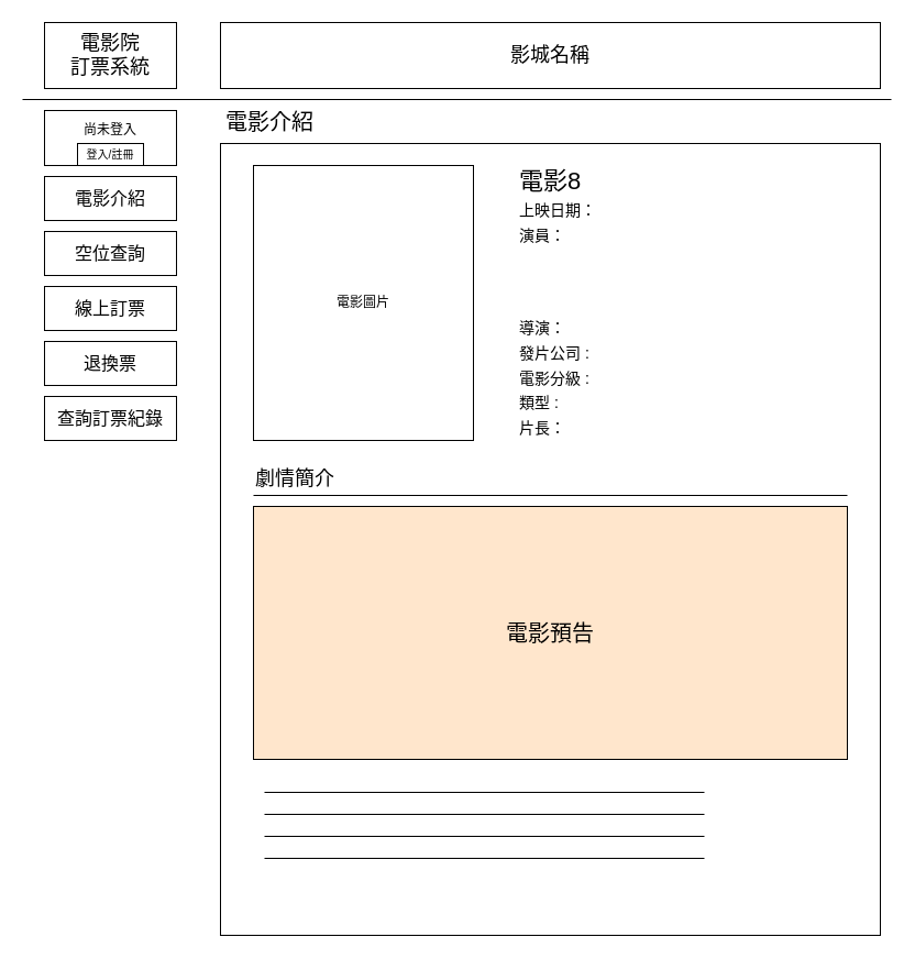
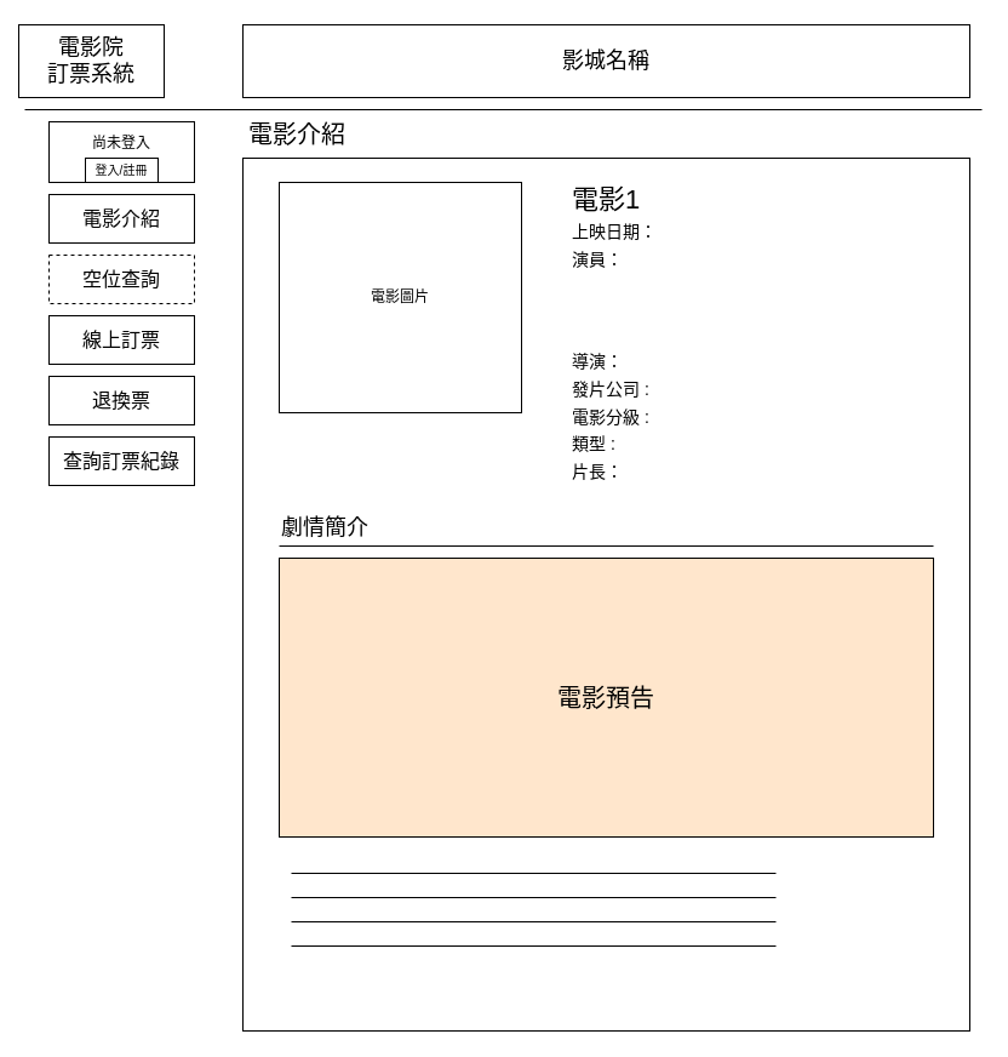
- <mxCell id="3" value="&lt;span style=&quot;font-size: 18px&quot;&gt;電影院&lt;br&gt;訂票系統&lt;/span&gt;" style="rounded=0;whiteSpace=wrap;html=1;" parent="1" vertex="1"><mxGeometry x="40" y="20" width="120" height="60" as="geometry" /></mxCell>
+ <mxCell id="3" value="&lt;span style=&quot;font-size: 18px&quot;&gt;電影院&lt;br&gt;訂票系統&lt;/span&gt;" style="rounded=0;whiteSpace=wrap;html=1;" parent="1" vertex="1"><mxGeometry x="15" y="20" width="120" height="60" as="geometry" /></mxCell>
- <mxCell id="17" value="&lt;font style=&quot;font-size: 22px&quot;&gt;電影8&lt;/font&gt;" style="rounded=0;whiteSpace=wrap;html=1;strokeColor=none;align=left;" parent="1" vertex="1"><mxGeometry x="470" y="150" width="280" height="30" as="geometry" /></mxCell>
+ <mxCell id="17" value="&lt;font style=&quot;font-size: 22px&quot;&gt;電影1&lt;/font&gt;" style="rounded=0;whiteSpace=wrap;html=1;strokeColor=none;align=left;" parent="1" vertex="1"><mxGeometry x="470" y="150" width="280" height="30" as="geometry" /></mxCell>
- <mxCell id="13" value="&lt;font style=&quot;font-size: 16px&quot;&gt;空位查詢&lt;/font&gt;" style="rounded=0;whiteSpace=wrap;html=1;" parent="1" vertex="1"><mxGeometry x="40" y="210" width="120" height="40" as="geometry" /></mxCell>
+ <mxCell id="13" value="&lt;font style=&quot;font-size: 16px&quot;&gt;空位查詢&lt;/font&gt;" style="rounded=0;whiteSpace=wrap;html=1;dashed=1;" parent="1" vertex="1"><mxGeometry x="40" y="210" width="120" height="40" as="geometry" /></mxCell>
- <mxCell id="10" value="電影圖片" style="rounded=0;whiteSpace=wrap;html=1;" parent="1" vertex="1"><mxGeometry x="230" y="150" width="200" height="250" as="geometry" /></mxCell>
+ <mxCell id="10" value="電影圖片" style="rounded=0;whiteSpace=wrap;html=1;" parent="1" vertex="1"><mxGeometry x="230" y="150" width="200" height="190" as="geometry" /></mxCell>
